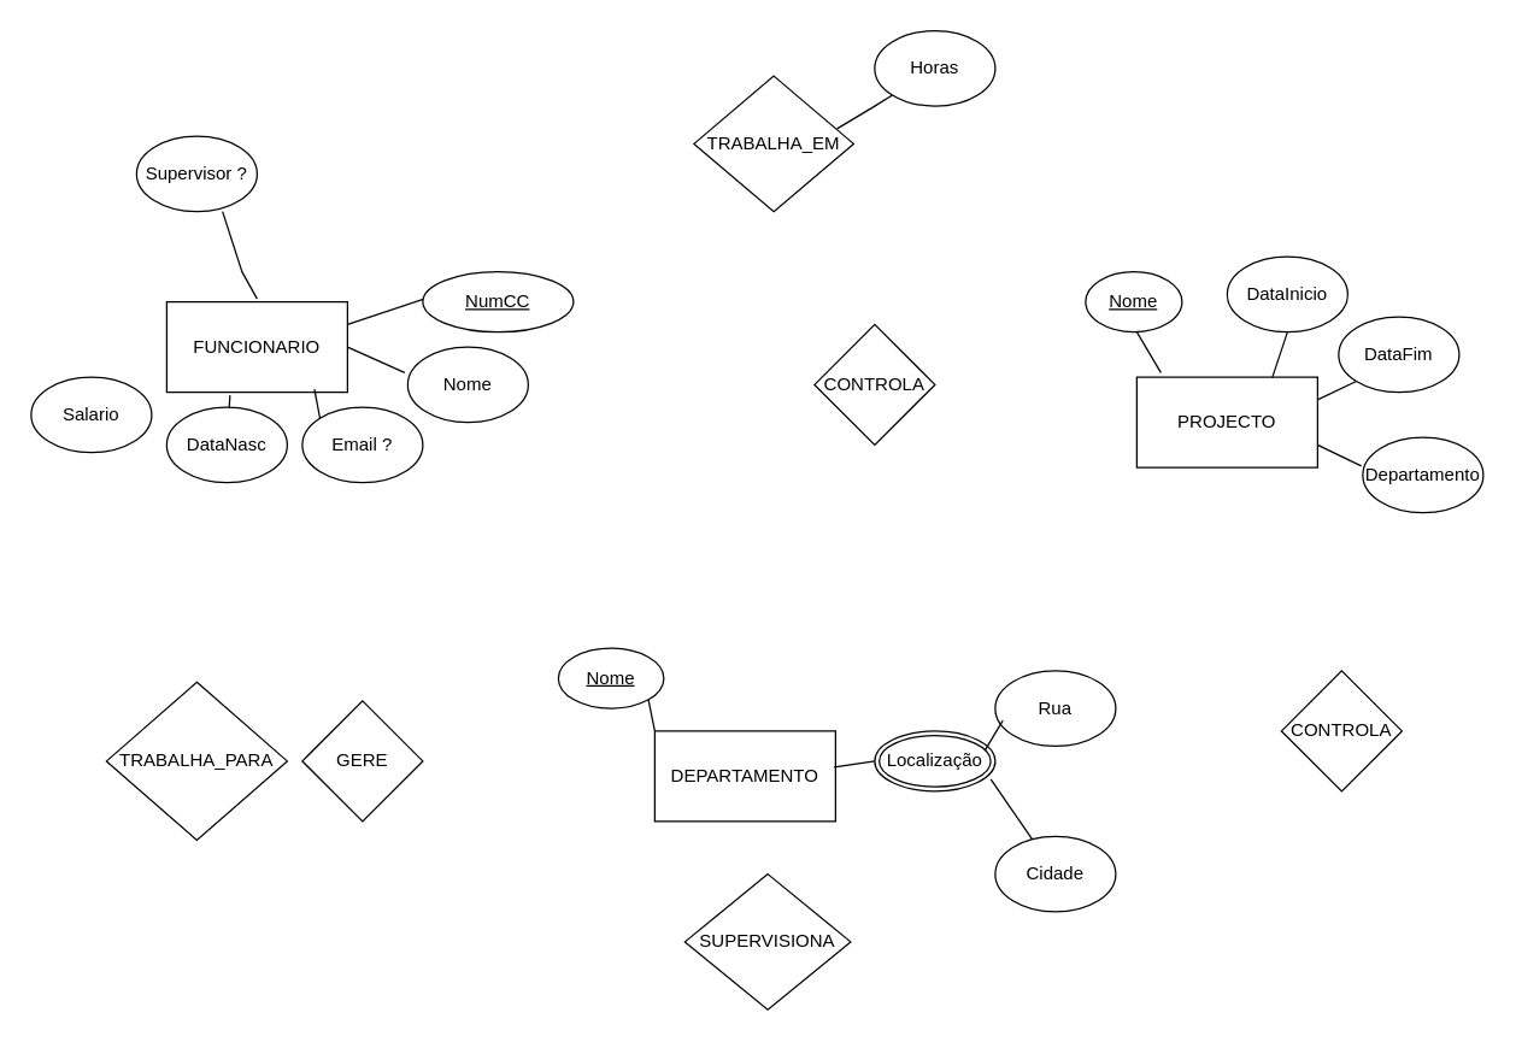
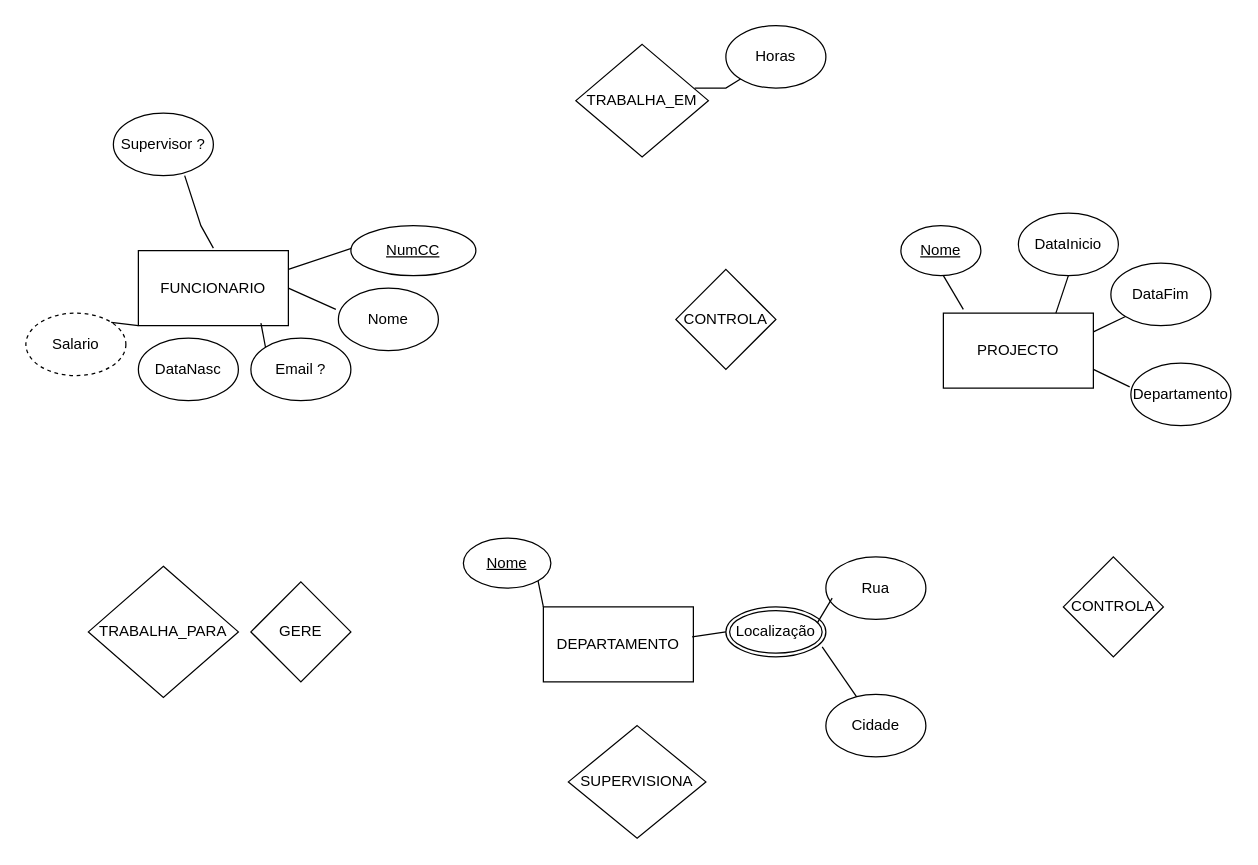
- <mxCell id="38" value="TRABALHA_EM" style="rhombus;whiteSpace=wrap;html=1;" vertex="1" parent="1"><mxGeometry x="460" y="50" width="106" height="90" as="geometry" /></mxCell>
+ <mxCell id="38" value="TRABALHA_EM" style="rhombus;whiteSpace=wrap;html=1;" vertex="1" parent="1"><mxGeometry x="460" y="35" width="106" height="90" as="geometry" /></mxCell>
+ <mxCell id="11" value="" style="endArrow=none;html=1;rounded=0;entryX=0;entryY=1;entryDx=0;entryDy=0;exitX=1;exitY=0;exitDx=0;exitDy=0;" parent="1" source="8" target="2" edge="1"><mxGeometry width="50" height="50" relative="1" as="geometry"><mxPoint x="-20" y="360" as="sourcePoint" /><mxPoint x="30" y="310" as="targetPoint" /></mxGeometry></mxCell>
- <mxCell id="12" value="" style="endArrow=none;html=1;rounded=0;entryX=0.35;entryY=1.033;entryDx=0;entryDy=0;entryPerimeter=0;" parent="1" source="7" target="2" edge="1"><mxGeometry width="50" height="50" relative="1" as="geometry"><mxPoint x="120" y="440" as="sourcePoint" /><mxPoint x="170" y="390" as="targetPoint" /></mxGeometry></mxCell>
- <mxCell id="8" value="Salario" style="ellipse;whiteSpace=wrap;html=1;" parent="1" vertex="1"><mxGeometry x="20" y="250" width="80" height="50" as="geometry" /></mxCell>
+ <mxCell id="8" value="Salario" style="ellipse;whiteSpace=wrap;html=1;dashed=1;" parent="1" vertex="1"><mxGeometry x="20" y="250" width="80" height="50" as="geometry" /></mxCell>
